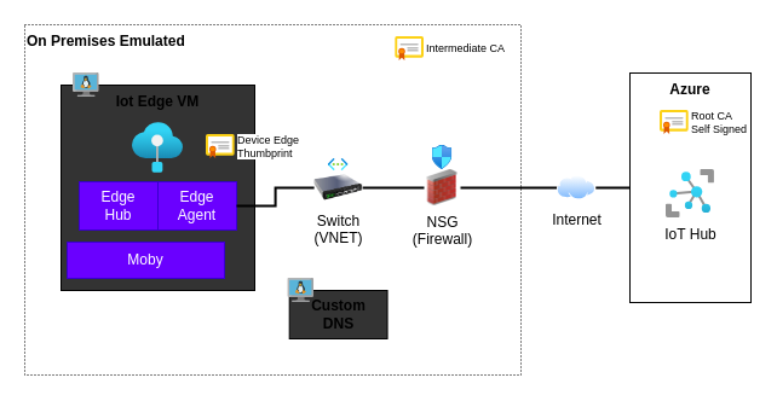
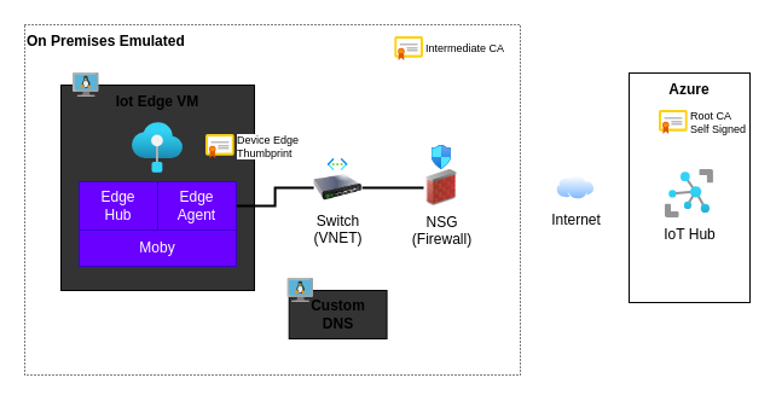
- <mxCell id="12" style="edgeStyle=orthogonalEdgeStyle;rounded=0;orthogonalLoop=1;jettySize=auto;html=1;endArrow=none;endFill=0;strokeWidth=2;" parent="1" source="13" target="14" edge="1"><mxGeometry relative="1" as="geometry" /></mxCell>
- <mxCell id="15" style="edgeStyle=orthogonalEdgeStyle;rounded=0;orthogonalLoop=1;jettySize=auto;html=1;endArrow=none;endFill=0;strokeWidth=2;exitX=1;exitY=0.5;exitDx=0;exitDy=0;" parent="1" source="14" target="2" edge="1"><mxGeometry relative="1" as="geometry"><mxPoint x="430" y="165" as="sourcePoint" /><mxPoint x="470" y="165" as="targetPoint" /></mxGeometry></mxCell>
- <mxCell id="9" value="Moby" style="rounded=0;whiteSpace=wrap;html=1;fillColor=#6a00ff;fontColor=#ffffff;strokeColor=#3700CC;" parent="1" vertex="1"><mxGeometry x="55" y="200" width="130" height="30" as="geometry" /></mxCell>
+ <mxCell id="9" value="Moby" style="rounded=0;whiteSpace=wrap;html=1;fillColor=#6a00ff;fontColor=#ffffff;strokeColor=#3700CC;" parent="1" vertex="1"><mxGeometry x="65" y="190" width="130" height="30" as="geometry" /></mxCell>
